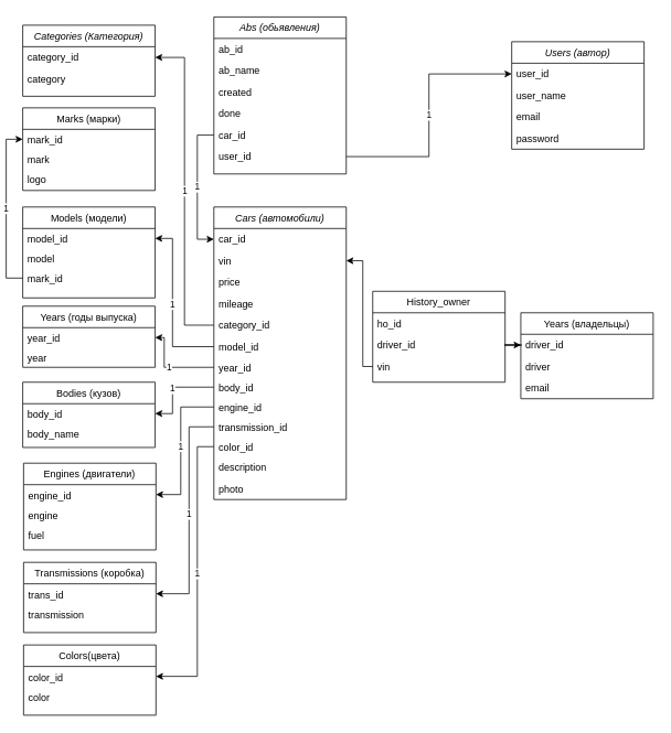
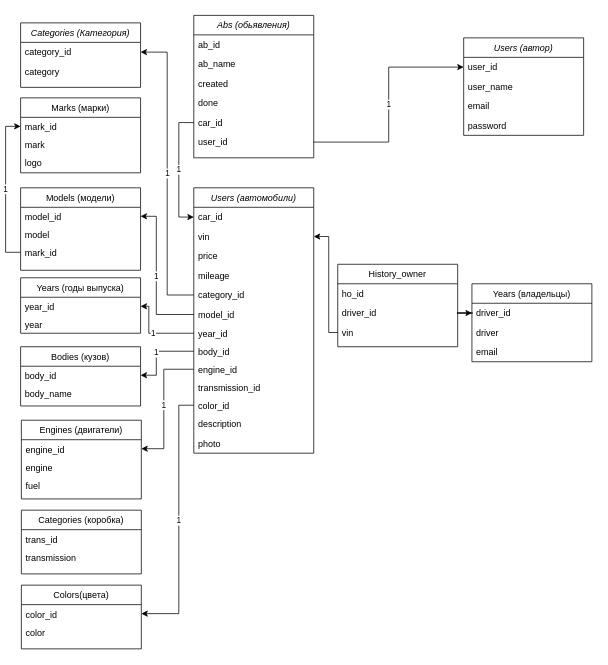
- <mxCell id="2" value="Cars (автомобили)" style="swimlane;fontStyle=2;align=center;verticalAlign=top;childLayout=stackLayout;horizontal=1;startSize=26;horizontalStack=0;resizeParent=1;resizeLast=0;collapsible=1;marginBottom=0;rounded=0;shadow=0;strokeWidth=1;" parent="1" vertex="1"><mxGeometry x="251" y="250" width="160" height="354" as="geometry"><mxRectangle x="230" y="140" width="160" height="26" as="alternateBounds" /></mxGeometry></mxCell>
+ <mxCell id="2" value="Users (автомобили)" style="swimlane;fontStyle=2;align=center;verticalAlign=top;childLayout=stackLayout;horizontal=1;startSize=26;horizontalStack=0;resizeParent=1;resizeLast=0;collapsible=1;marginBottom=0;rounded=0;shadow=0;strokeWidth=1;" parent="1" vertex="1"><mxGeometry x="251" y="250" width="160" height="354" as="geometry"><mxRectangle x="230" y="140" width="160" height="26" as="alternateBounds" /></mxGeometry></mxCell>
- <mxCell id="73" value="1" style="edgeStyle=orthogonalEdgeStyle;rounded=0;orthogonalLoop=1;jettySize=auto;html=1;exitX=0;exitY=0.5;exitDx=0;exitDy=0;entryX=1;entryY=0.5;entryDx=0;entryDy=0;" parent="1" source="12" target="59" edge="1"><mxGeometry relative="1" as="geometry"><Array as="points"><mxPoint x="221" y="516" /><mxPoint x="221" y="718" /></Array></mxGeometry></mxCell>
- <mxCell id="58" value="Transmissions (коробка)" style="swimlane;fontStyle=0;align=center;verticalAlign=top;childLayout=stackLayout;horizontal=1;startSize=26;horizontalStack=0;resizeParent=1;resizeLast=0;collapsible=1;marginBottom=0;rounded=0;shadow=0;strokeWidth=1;" parent="1" vertex="1"><mxGeometry x="21" y="680" width="160" height="85" as="geometry"><mxRectangle x="550" y="140" width="160" height="26" as="alternateBounds" /></mxGeometry></mxCell>
+ <mxCell id="58" value="Categories (коробка)" style="swimlane;fontStyle=0;align=center;verticalAlign=top;childLayout=stackLayout;horizontal=1;startSize=26;horizontalStack=0;resizeParent=1;resizeLast=0;collapsible=1;marginBottom=0;rounded=0;shadow=0;strokeWidth=1;" parent="1" vertex="1"><mxGeometry x="21" y="680" width="160" height="85" as="geometry"><mxRectangle x="550" y="140" width="160" height="26" as="alternateBounds" /></mxGeometry></mxCell>
